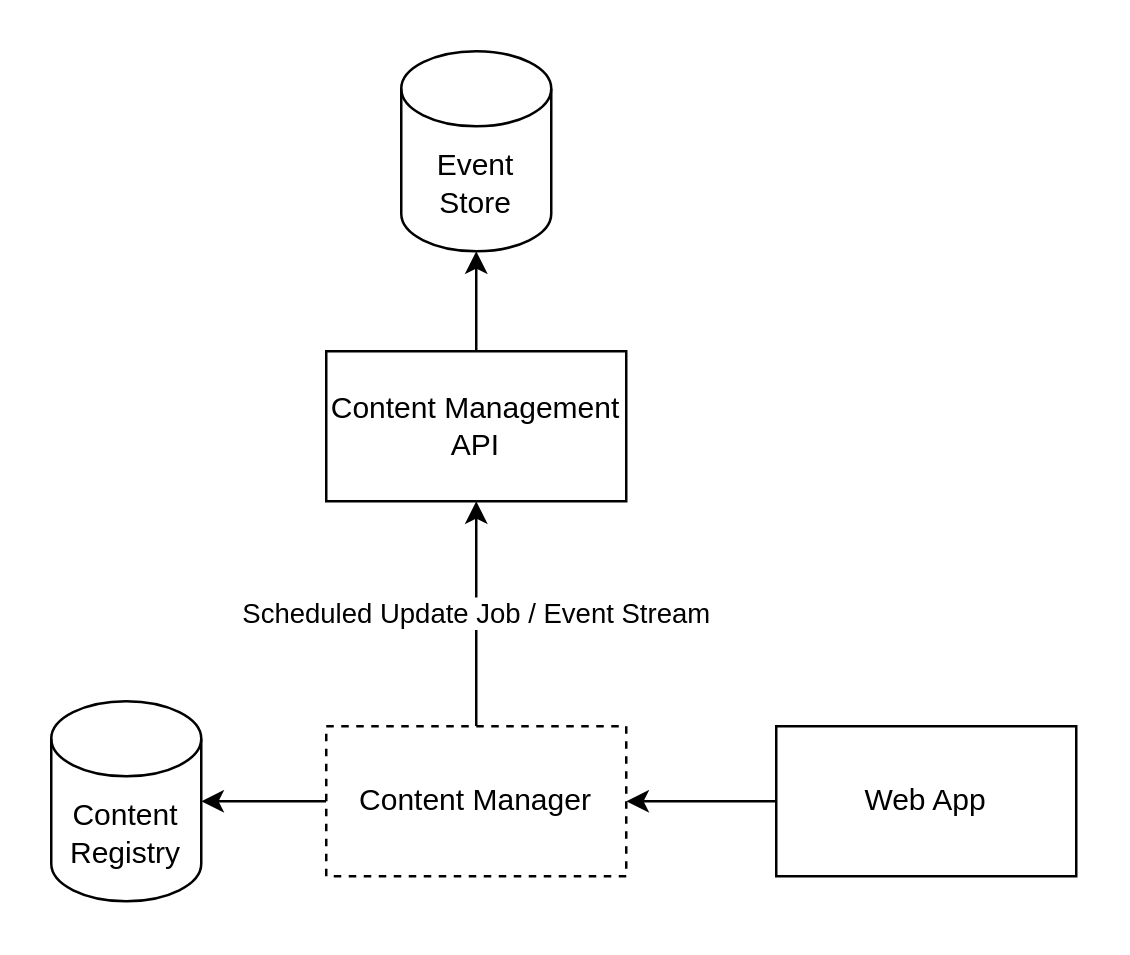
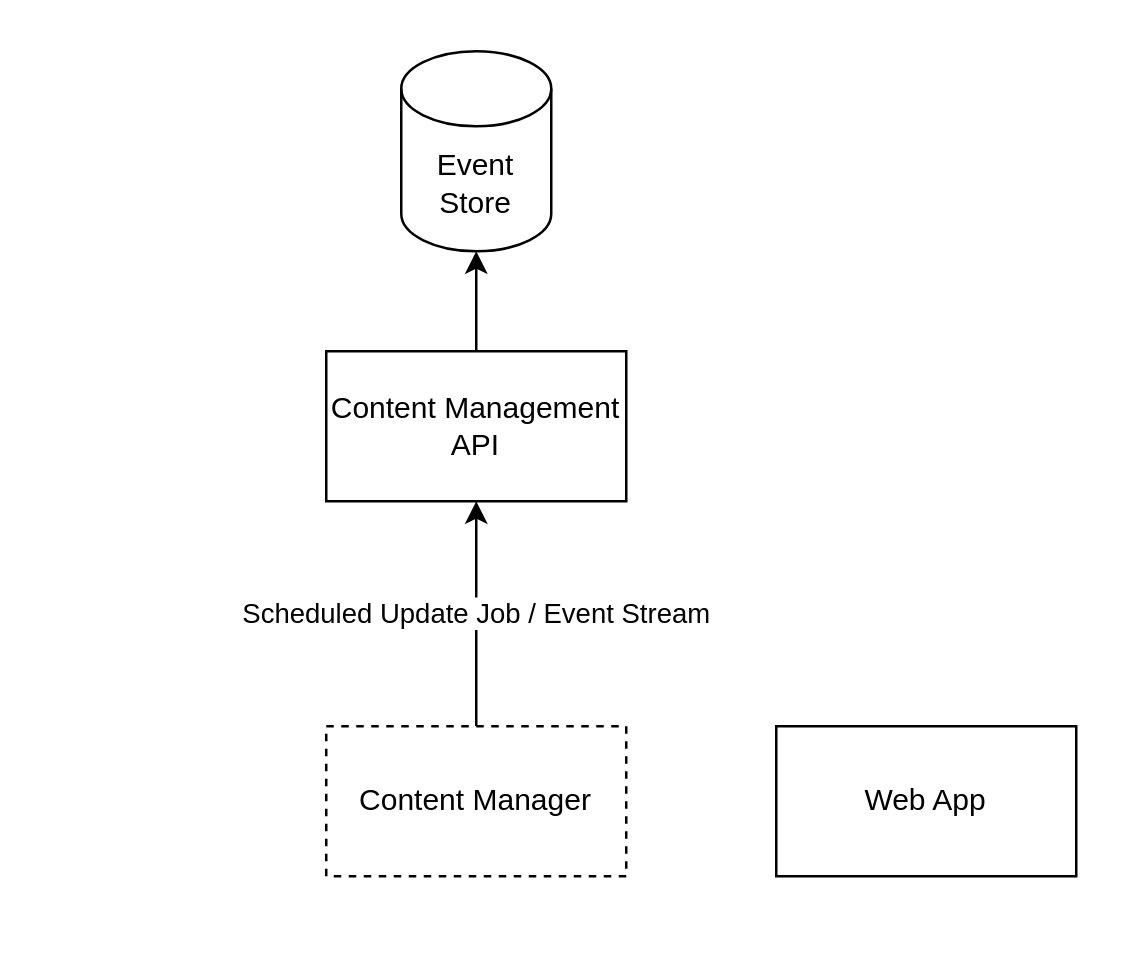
- <mxCell id="10" value="Content&lt;br&gt;Registry" style="shape=cylinder3;whiteSpace=wrap;html=1;boundedLbl=1;backgroundOutline=1;size=15;" vertex="1" parent="1"><mxGeometry x="20" y="280" width="60" height="80" as="geometry" /></mxCell>
- <mxCell id="8" style="edgeStyle=orthogonalEdgeStyle;rounded=0;orthogonalLoop=1;jettySize=auto;html=1;exitX=0;exitY=0.5;exitDx=0;exitDy=0;entryX=1;entryY=0.5;entryDx=0;entryDy=0;entryPerimeter=0;" edge="1" parent="1" source="9" target="10"><mxGeometry relative="1" as="geometry" /></mxCell>
- <mxCell id="2" style="edgeStyle=orthogonalEdgeStyle;rounded=0;orthogonalLoop=1;jettySize=auto;html=1;exitX=0;exitY=0.5;exitDx=0;exitDy=0;entryX=1;entryY=0.5;entryDx=0;entryDy=0;" edge="1" parent="1" source="3" target="9"><mxGeometry relative="1" as="geometry" /></mxCell>
